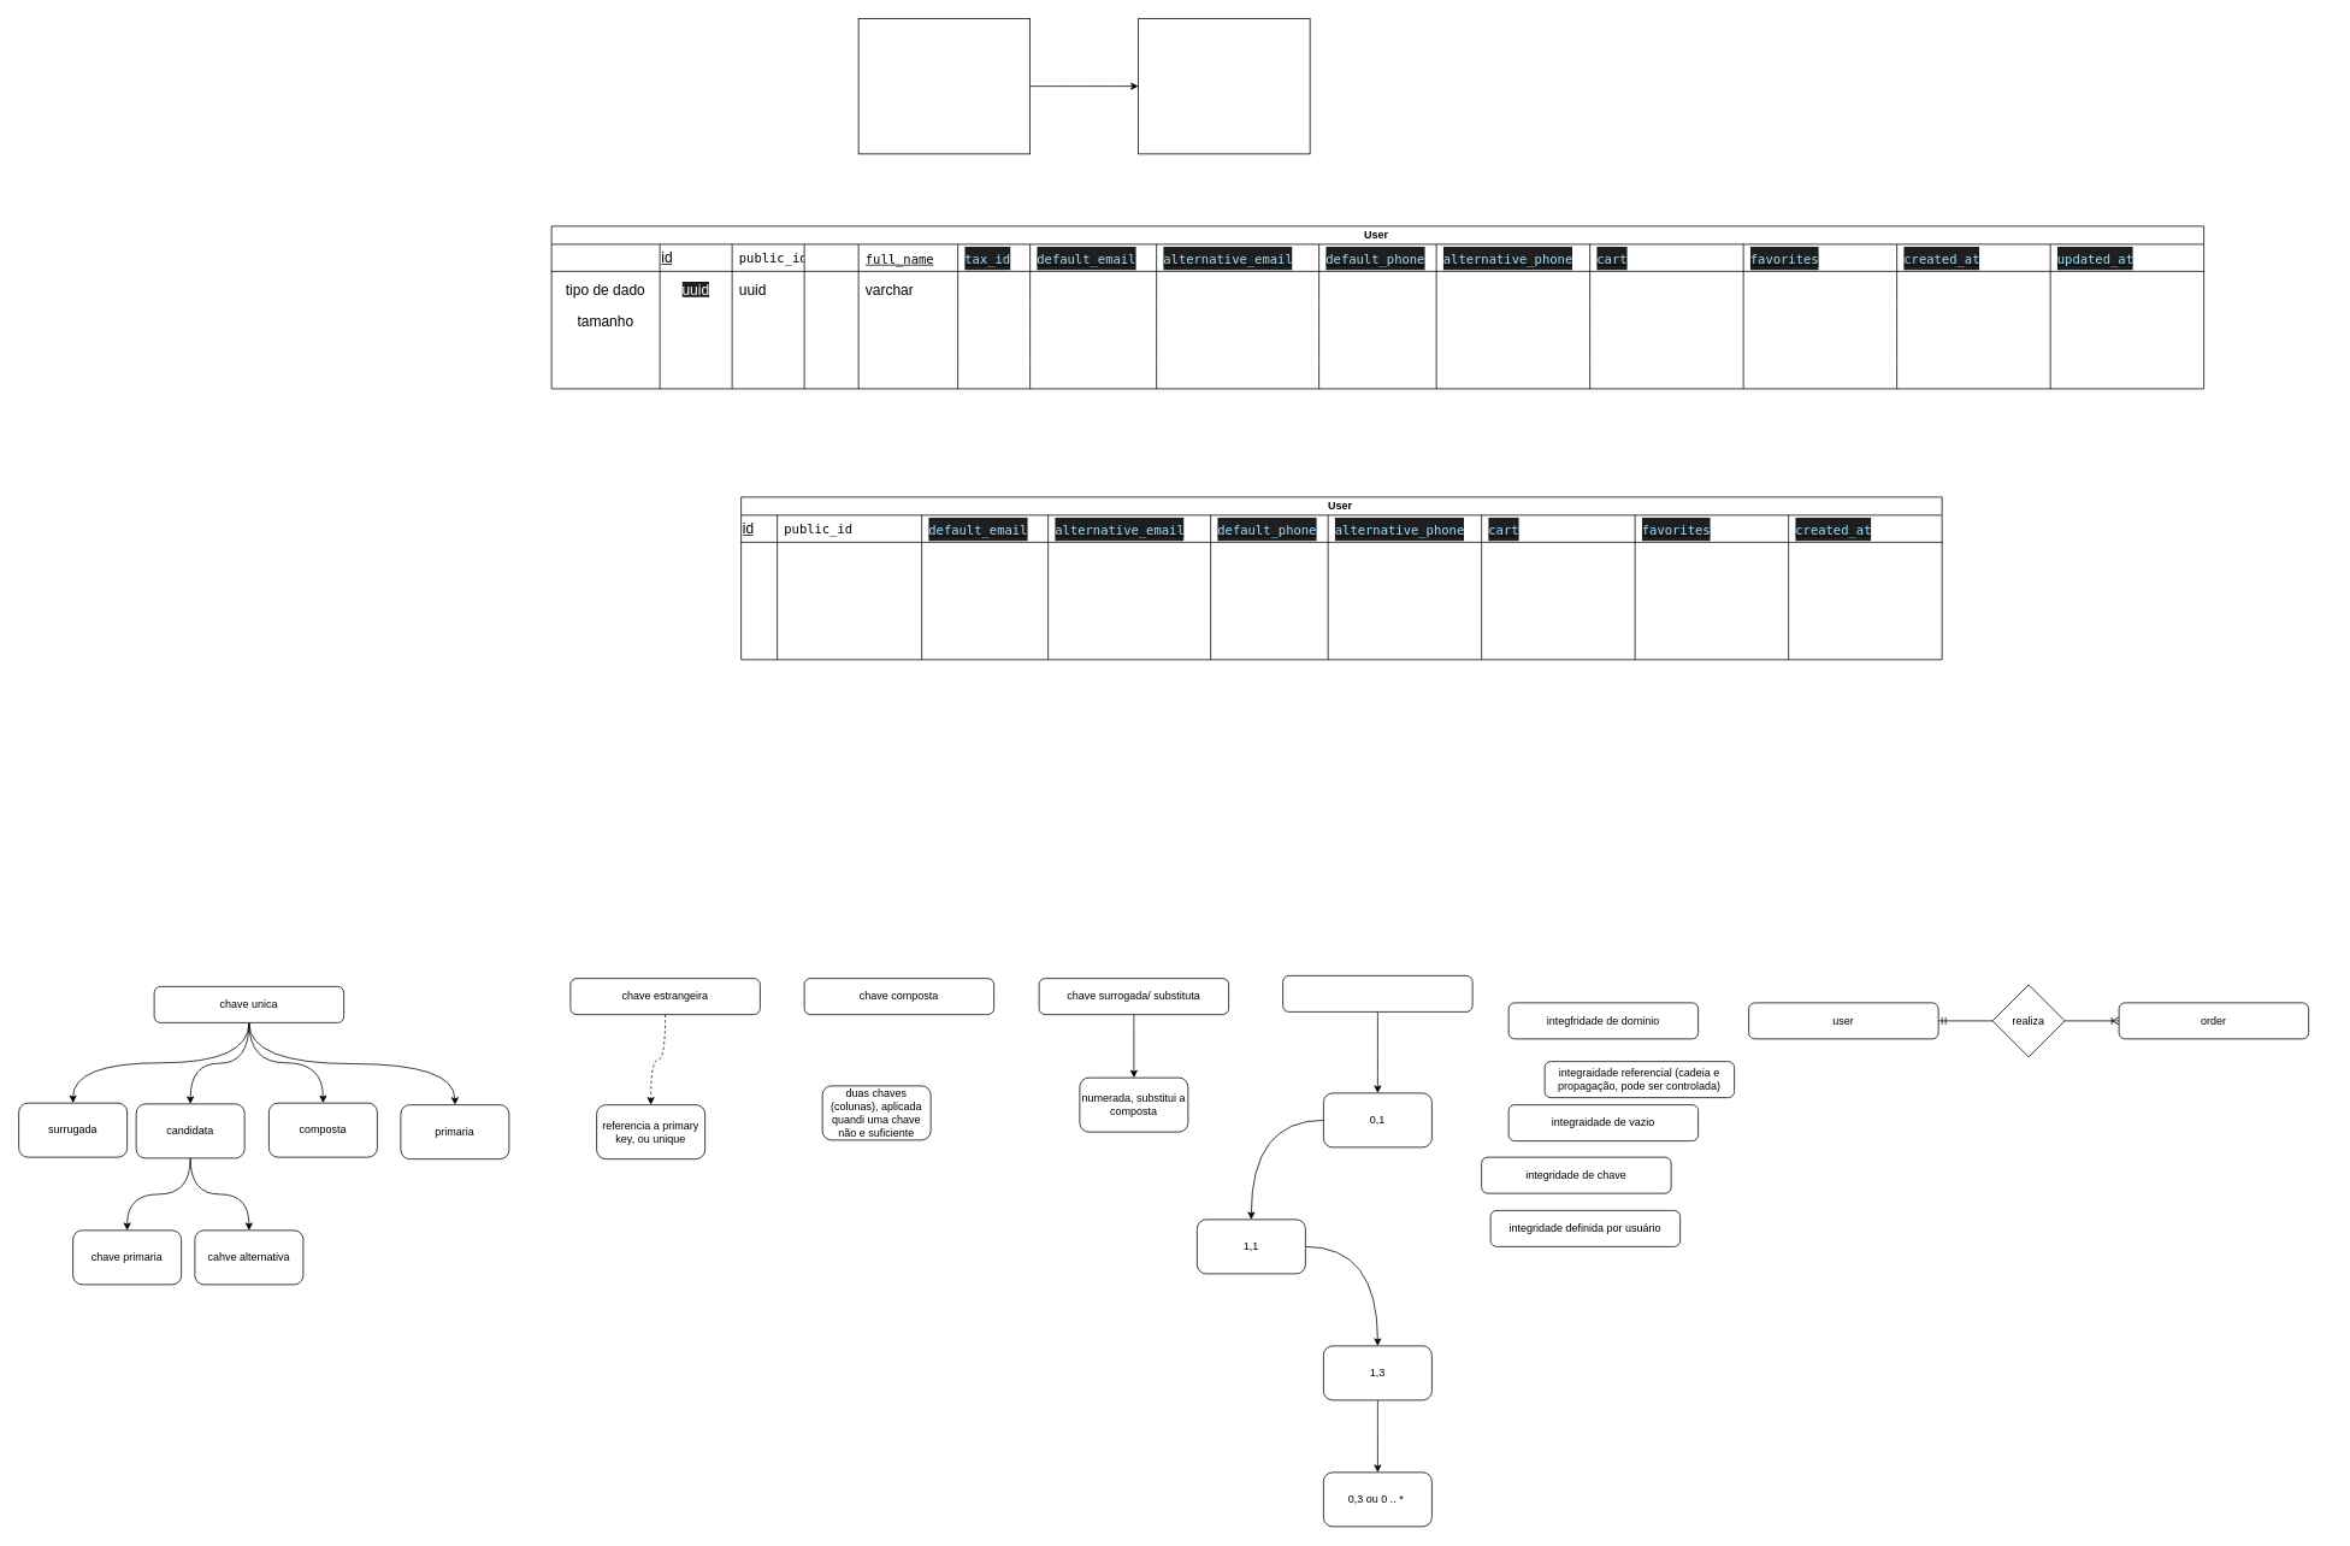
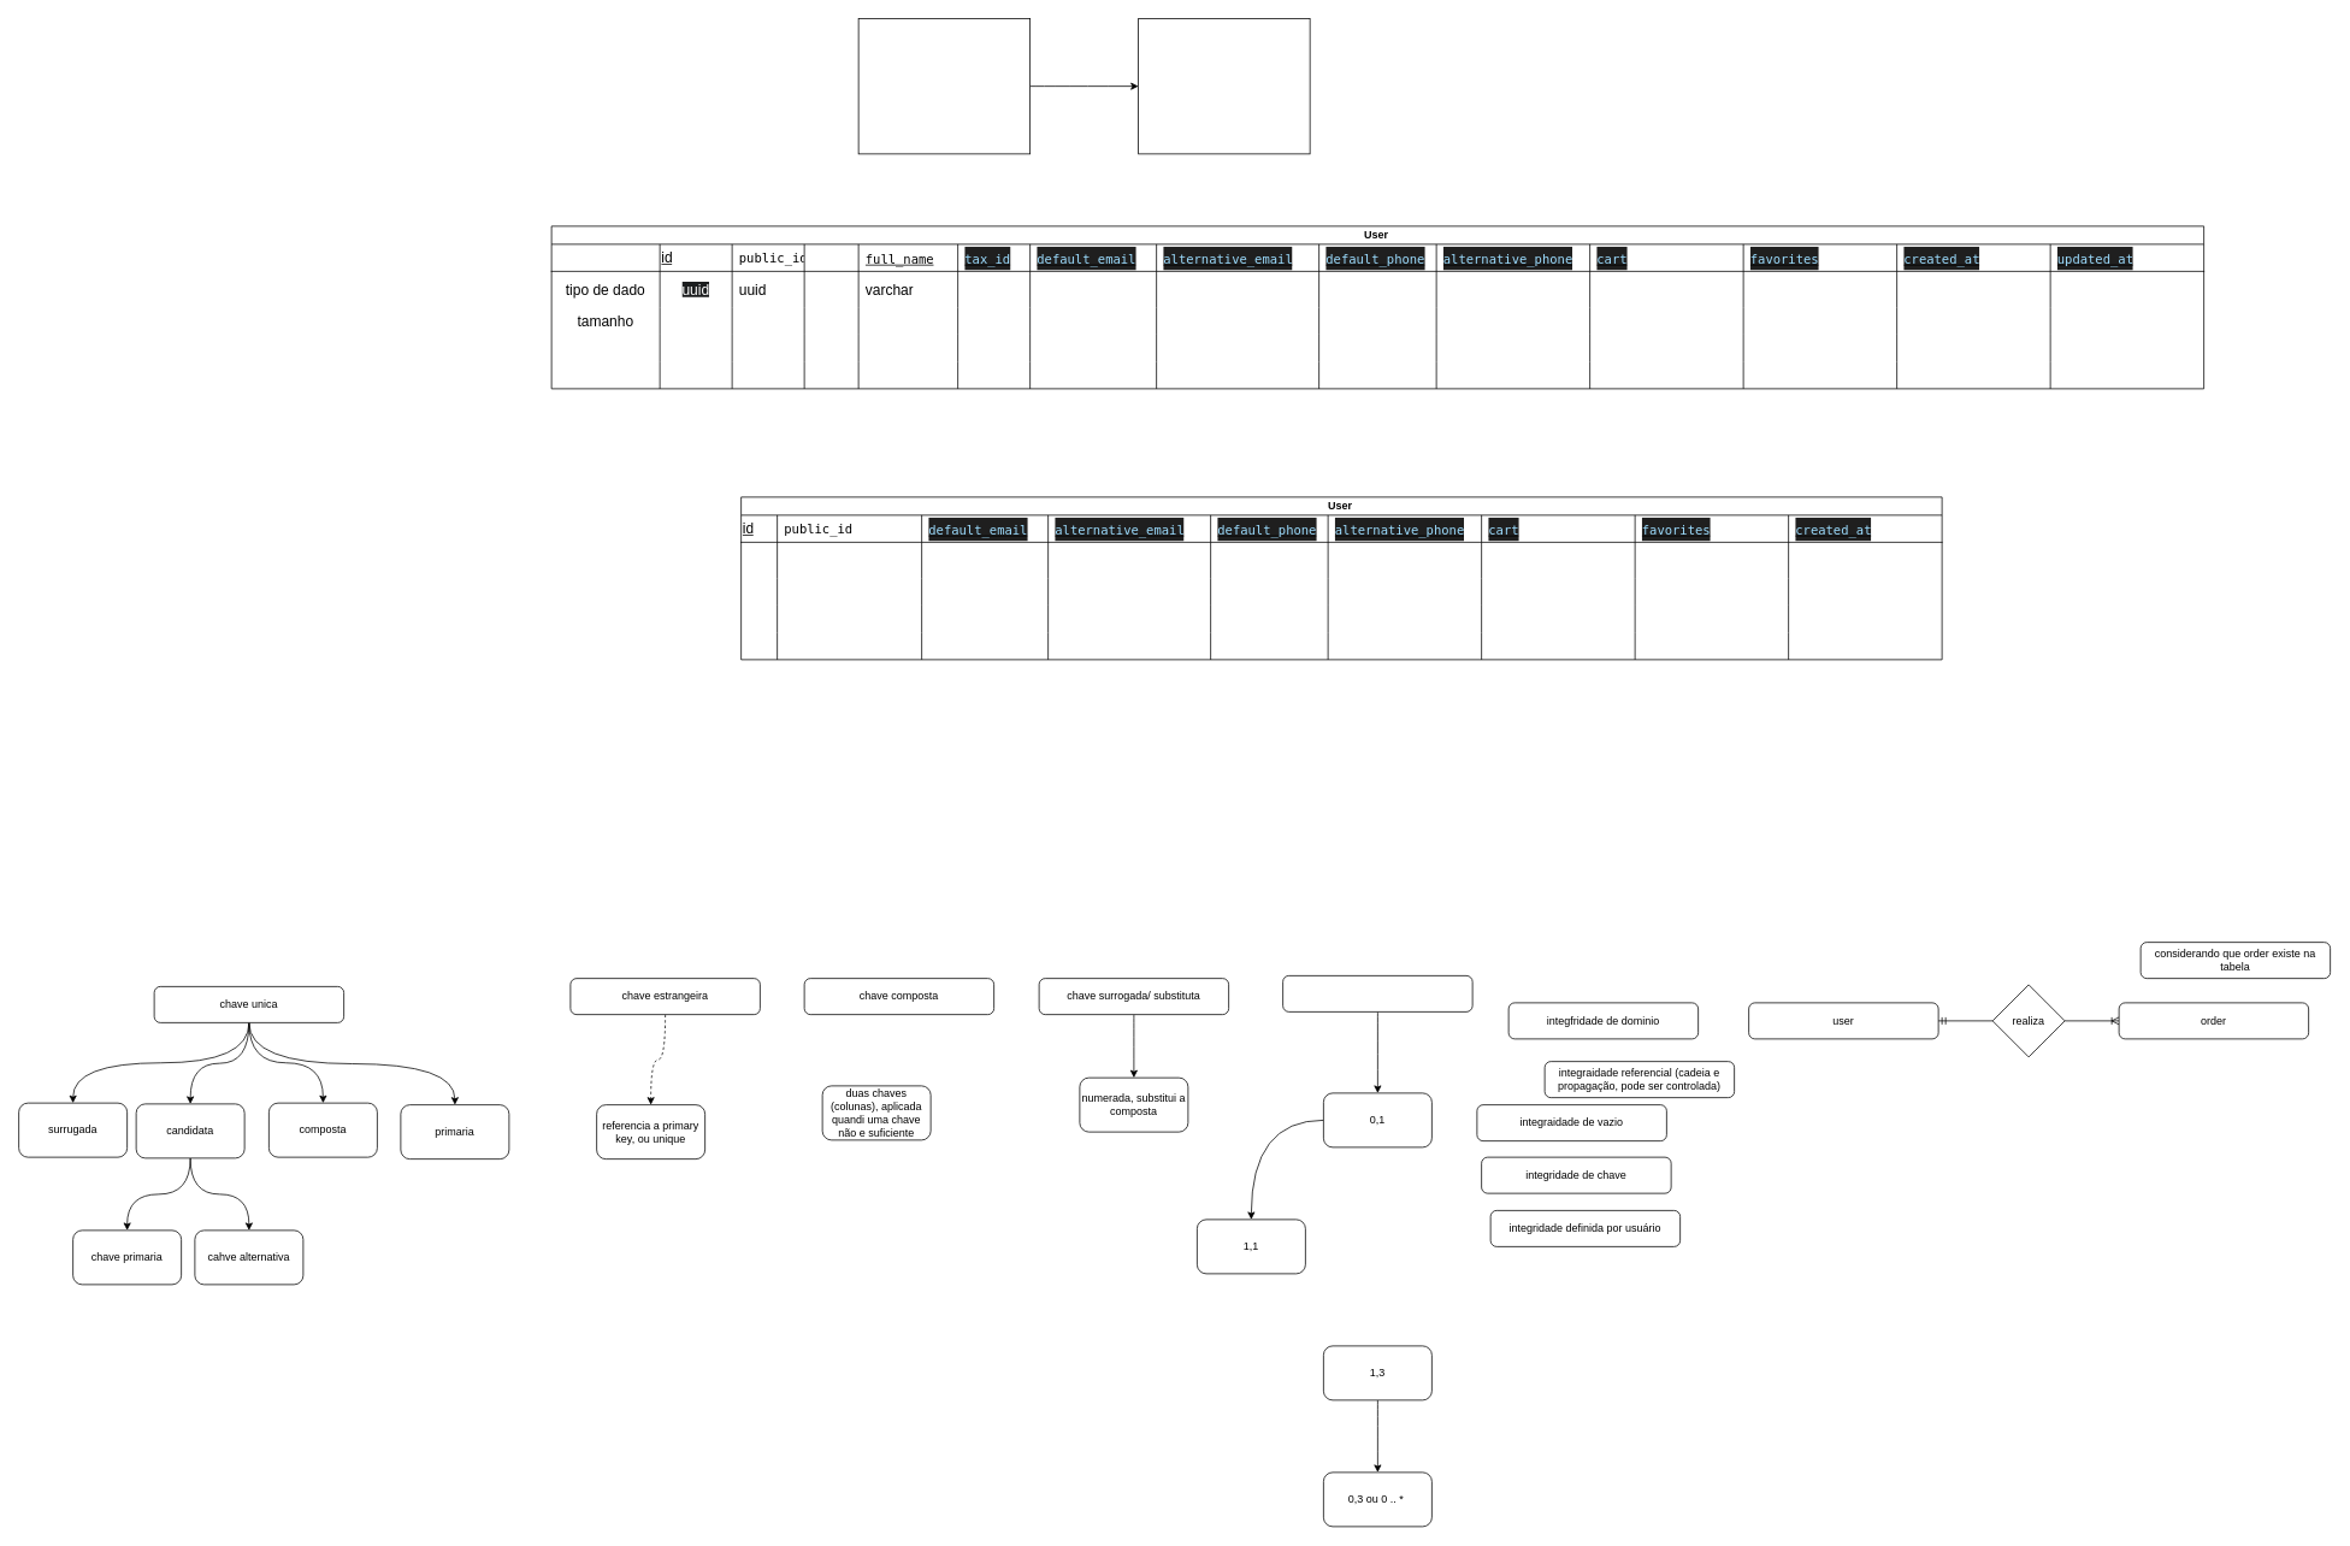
+ <mxCell id="165" value="considerando que order existe na tabela" style="rounded=1;whiteSpace=wrap;html=1;arcSize=17;" vertex="1" parent="1"><mxGeometry x="2370" y="1043" width="210" height="40" as="geometry" /></mxCell>
- <mxCell id="170" value="integraidade de vazio" style="rounded=1;whiteSpace=wrap;html=1;arcSize=17;" vertex="1" parent="1"><mxGeometry x="1670" y="1223" width="210" height="40" as="geometry" /></mxCell>
+ <mxCell id="170" value="integraidade de vazio" style="rounded=1;whiteSpace=wrap;html=1;arcSize=17;" vertex="1" parent="1"><mxGeometry x="1635" y="1223" width="210" height="40" as="geometry" /></mxCell>
- <mxCell id="157" value="" style="edgeStyle=orthogonalEdgeStyle;curved=1;rounded=0;orthogonalLoop=1;jettySize=auto;html=1;" edge="1" parent="1" source="158" target="160"><mxGeometry relative="1" as="geometry" /></mxCell>
